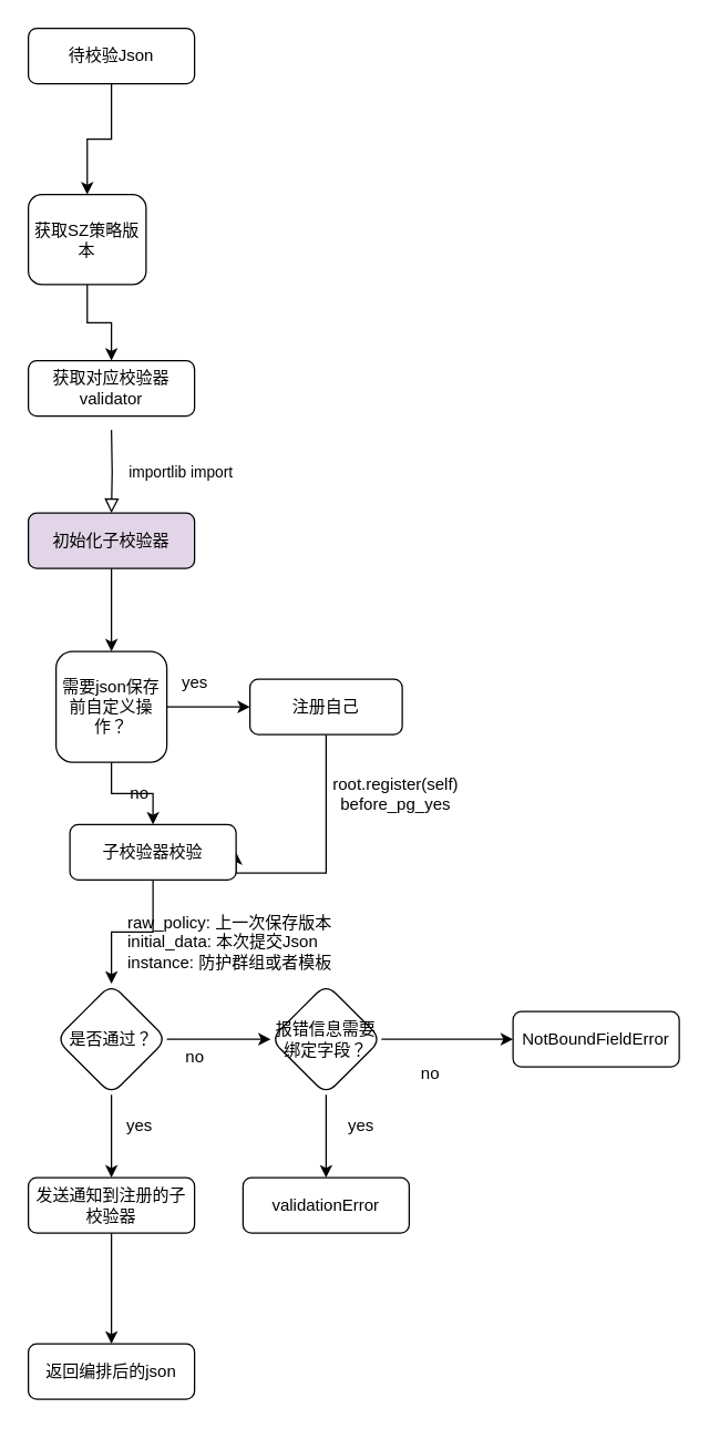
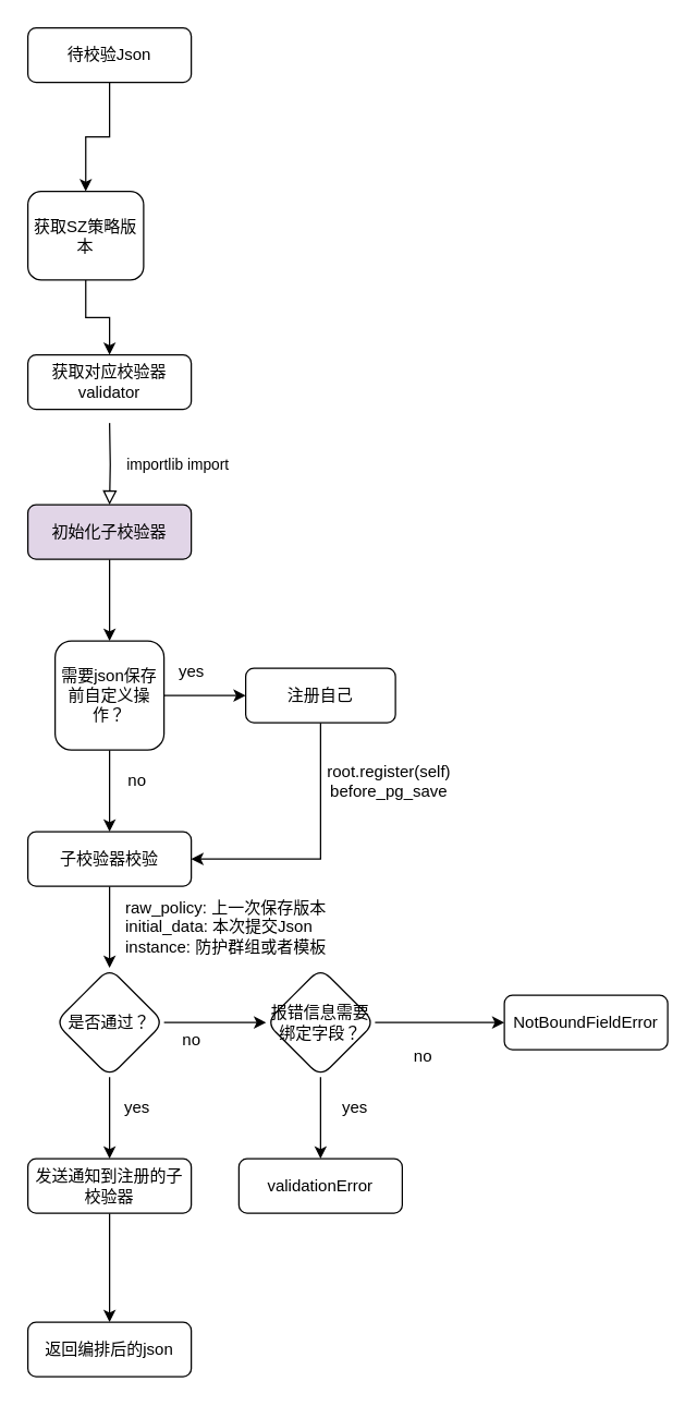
- <mxCell id="19" value="root.register(self)&lt;br style=&quot;border-color: var(--border-color);&quot;&gt;&lt;span style=&quot;&quot;&gt;before_pg_yes&lt;/span&gt;" style="text;html=1;align=center;verticalAlign=middle;resizable=0;points=[];autosize=1;strokeColor=none;fillColor=none;" vertex="1" parent="1"><mxGeometry x="230" y="553" width="110" height="40" as="geometry" /></mxCell>
+ <mxCell id="19" value="root.register(self)&lt;br style=&quot;border-color: var(--border-color);&quot;&gt;&lt;span style=&quot;&quot;&gt;before_pg_save&lt;/span&gt;" style="text;html=1;align=center;verticalAlign=middle;resizable=0;points=[];autosize=1;strokeColor=none;fillColor=none;" vertex="1" parent="1"><mxGeometry x="230" y="553" width="110" height="40" as="geometry" /></mxCell>
- <mxCell id="16" value="子校验器校验" style="rounded=1;whiteSpace=wrap;html=1;fontSize=12;glass=0;strokeWidth=1;shadow=0;" vertex="1" parent="1"><mxGeometry x="50" y="595" width="120" height="40" as="geometry" /></mxCell>
+ <mxCell id="16" value="子校验器校验" style="rounded=1;whiteSpace=wrap;html=1;fontSize=12;glass=0;strokeWidth=1;shadow=0;" vertex="1" parent="1"><mxGeometry x="20" y="610" width="120" height="40" as="geometry" /></mxCell>
